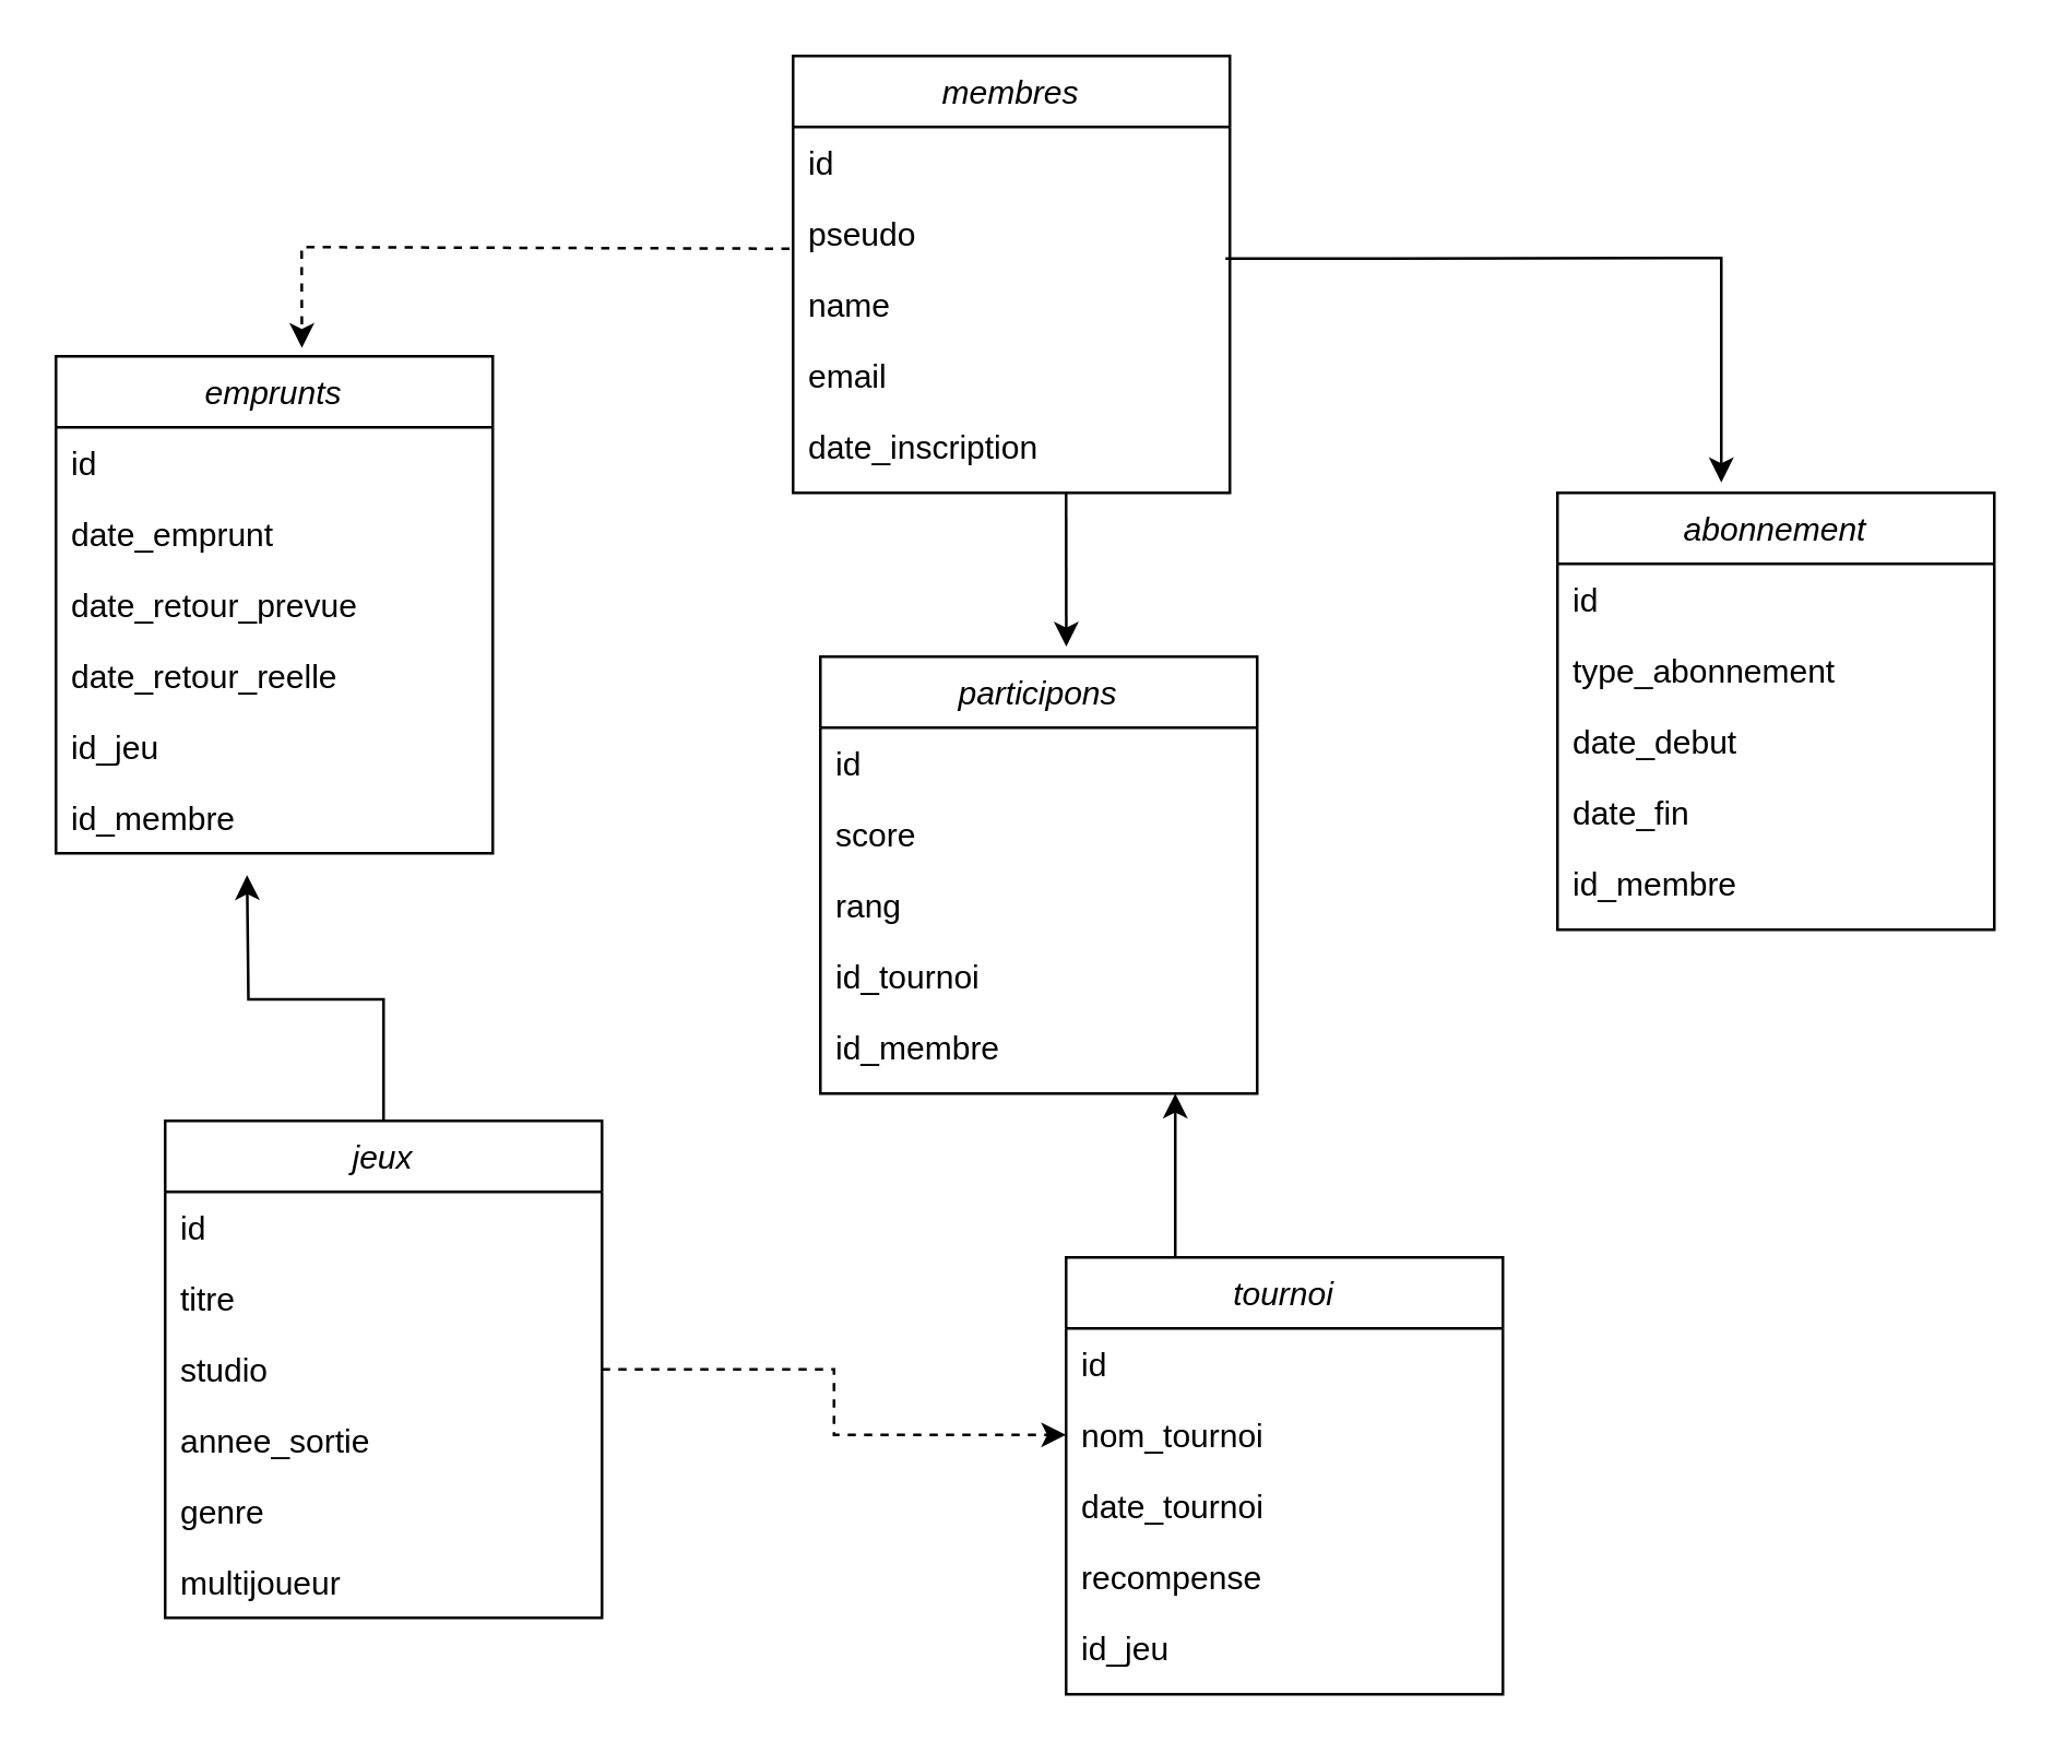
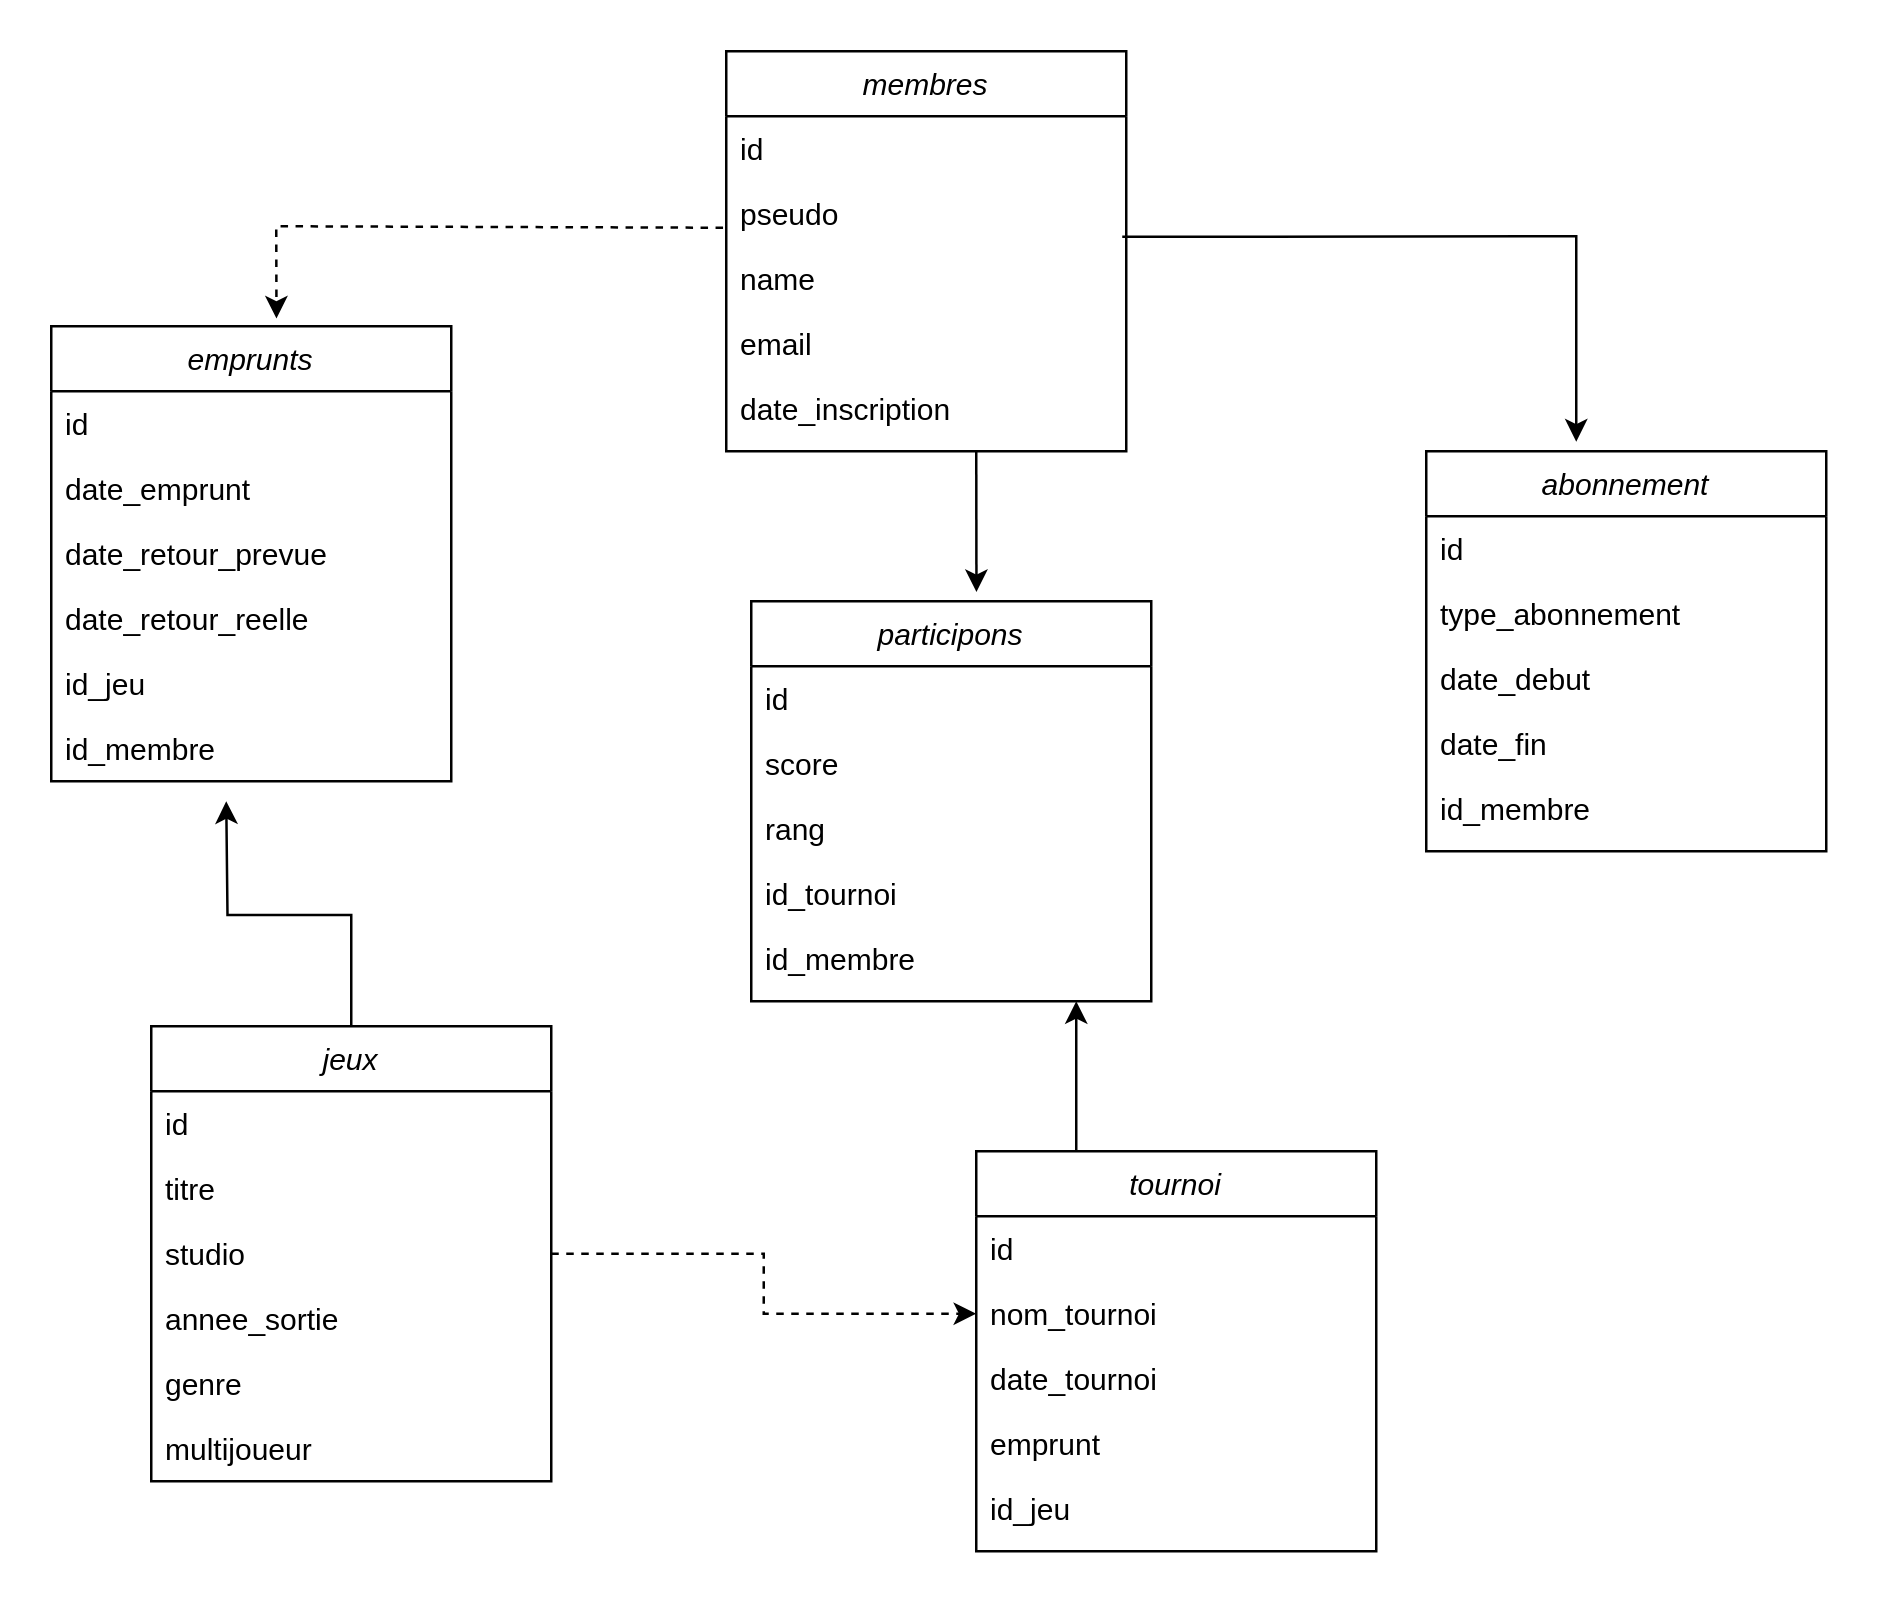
- <mxCell id="27" value="recompense" style="text;align=left;verticalAlign=top;spacingLeft=4;spacingRight=4;overflow=hidden;rotatable=0;points=[[0,0.5],[1,0.5]];portConstraint=eastwest;shadow=1;" vertex="1" parent="23"><mxGeometry y="104" width="160" height="26" as="geometry" /></mxCell>
+ <mxCell id="27" value="emprunt" style="text;align=left;verticalAlign=top;spacingLeft=4;spacingRight=4;overflow=hidden;rotatable=0;points=[[0,0.5],[1,0.5]];portConstraint=eastwest;shadow=1;" vertex="1" parent="23"><mxGeometry y="104" width="160" height="26" as="geometry" /></mxCell>
